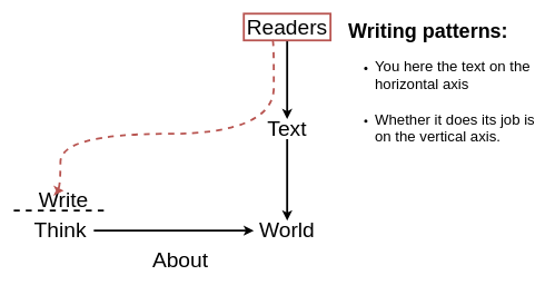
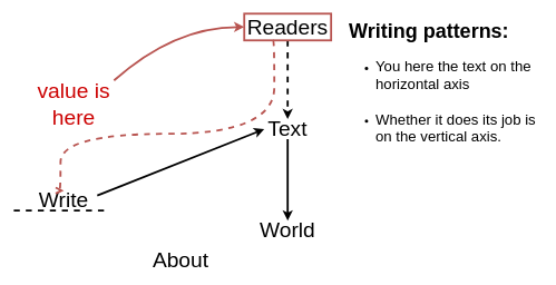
+ <mxCell id="14" style="rounded=0;orthogonalLoop=1;jettySize=auto;html=1;exitX=1;exitY=0;exitDx=0;exitDy=0;entryX=0;entryY=0.5;entryDx=0;entryDy=0;strokeColor=#b85450;strokeWidth=3;align=center;verticalAlign=middle;fontFamily=Helvetica;fontSize=11;fontColor=default;labelBackgroundColor=default;endArrow=classic;curved=1;fillColor=#f8cecc;" edge="1" parent="1" source="15" target="11"><mxGeometry relative="1" as="geometry"><Array as="points"><mxPoint x="260" y="40" /></Array></mxGeometry></mxCell>
- <mxCell id="9" style="edgeStyle=orthogonalEdgeStyle;rounded=0;orthogonalLoop=1;jettySize=auto;html=1;exitX=0.5;exitY=1;exitDx=0;exitDy=0;entryX=0.5;entryY=0;entryDx=0;entryDy=0;strokeColor=default;strokeWidth=3;align=center;verticalAlign=middle;fontFamily=Helvetica;fontSize=11;fontColor=default;labelBackgroundColor=default;endArrow=classic;" edge="1" parent="1" source="11" target="8"><mxGeometry relative="1" as="geometry" /></mxCell>
+ <mxCell id="9" style="edgeStyle=orthogonalEdgeStyle;rounded=0;orthogonalLoop=1;jettySize=auto;html=1;exitX=0.5;exitY=1;exitDx=0;exitDy=0;entryX=0.5;entryY=0;entryDx=0;entryDy=0;strokeColor=default;strokeWidth=3;align=center;verticalAlign=middle;fontFamily=Helvetica;fontSize=11;fontColor=default;labelBackgroundColor=default;endArrow=classic;dashed=1;" edge="1" parent="1" source="11" target="8"><mxGeometry relative="1" as="geometry" /></mxCell>
+ <mxCell id="15" value="value is here" style="text;html=1;align=center;verticalAlign=middle;whiteSpace=wrap;rounded=0;fontSize=32;fontColor=#CC0000;" vertex="1" parent="1"><mxGeometry x="50" y="120" width="120" height="70" as="geometry" /></mxCell>
+ <mxCell id="2" style="rounded=0;orthogonalLoop=1;jettySize=auto;html=1;exitX=1;exitY=0.25;exitDx=0;exitDy=0;entryX=0;entryY=0.5;entryDx=0;entryDy=0;strokeColor=default;strokeWidth=3;align=center;verticalAlign=middle;fontFamily=Helvetica;fontSize=11;fontColor=default;labelBackgroundColor=default;endArrow=classic;" edge="1" parent="1" source="3" target="8"><mxGeometry relative="1" as="geometry" /></mxCell>
- <mxCell id="10" style="edgeStyle=orthogonalEdgeStyle;rounded=0;orthogonalLoop=1;jettySize=auto;html=1;exitX=0.333;exitY=0.995;exitDx=0;exitDy=0;entryX=0.5;entryY=0;entryDx=0;entryDy=0;dashed=1;fillColor=#f8cecc;strokeColor=#b85450;strokeWidth=3;curved=1;exitPerimeter=0;" edge="1" parent="1" source="11" target="3"><mxGeometry relative="1" as="geometry"><Array as="points"><mxPoint x="410" y="60" /><mxPoint x="410" y="200" /><mxPoint x="90" y="200" /></Array></mxGeometry></mxCell>
+ <mxCell id="10" style="edgeStyle=orthogonalEdgeStyle;rounded=0;orthogonalLoop=1;jettySize=auto;html=1;exitX=0.333;exitY=0.995;exitDx=0;exitDy=0;entryX=0.5;entryY=0;entryDx=0;entryDy=0;dashed=1;fillColor=#f8cecc;strokeColor=#b85450;strokeWidth=3;curved=1;exitPerimeter=0;endArrow=open;" edge="1" parent="1" source="11" target="3"><mxGeometry relative="1" as="geometry"><Array as="points"><mxPoint x="410" y="60" /><mxPoint x="410" y="200" /><mxPoint x="90" y="200" /></Array></mxGeometry></mxCell>
- <mxCell id="5" value="Think" style="text;html=1;align=center;verticalAlign=middle;whiteSpace=wrap;rounded=0;fontSize=32;" vertex="1" parent="1"><mxGeometry x="40" y="330" width="100" height="30" as="geometry" /></mxCell>
- <mxCell id="4" style="edgeStyle=orthogonalEdgeStyle;rounded=0;orthogonalLoop=1;jettySize=auto;html=1;exitX=1;exitY=0.5;exitDx=0;exitDy=0;entryX=0;entryY=0.5;entryDx=0;entryDy=0;strokeWidth=3;" edge="1" parent="1" source="5" target="6"><mxGeometry relative="1" as="geometry" /></mxCell>
